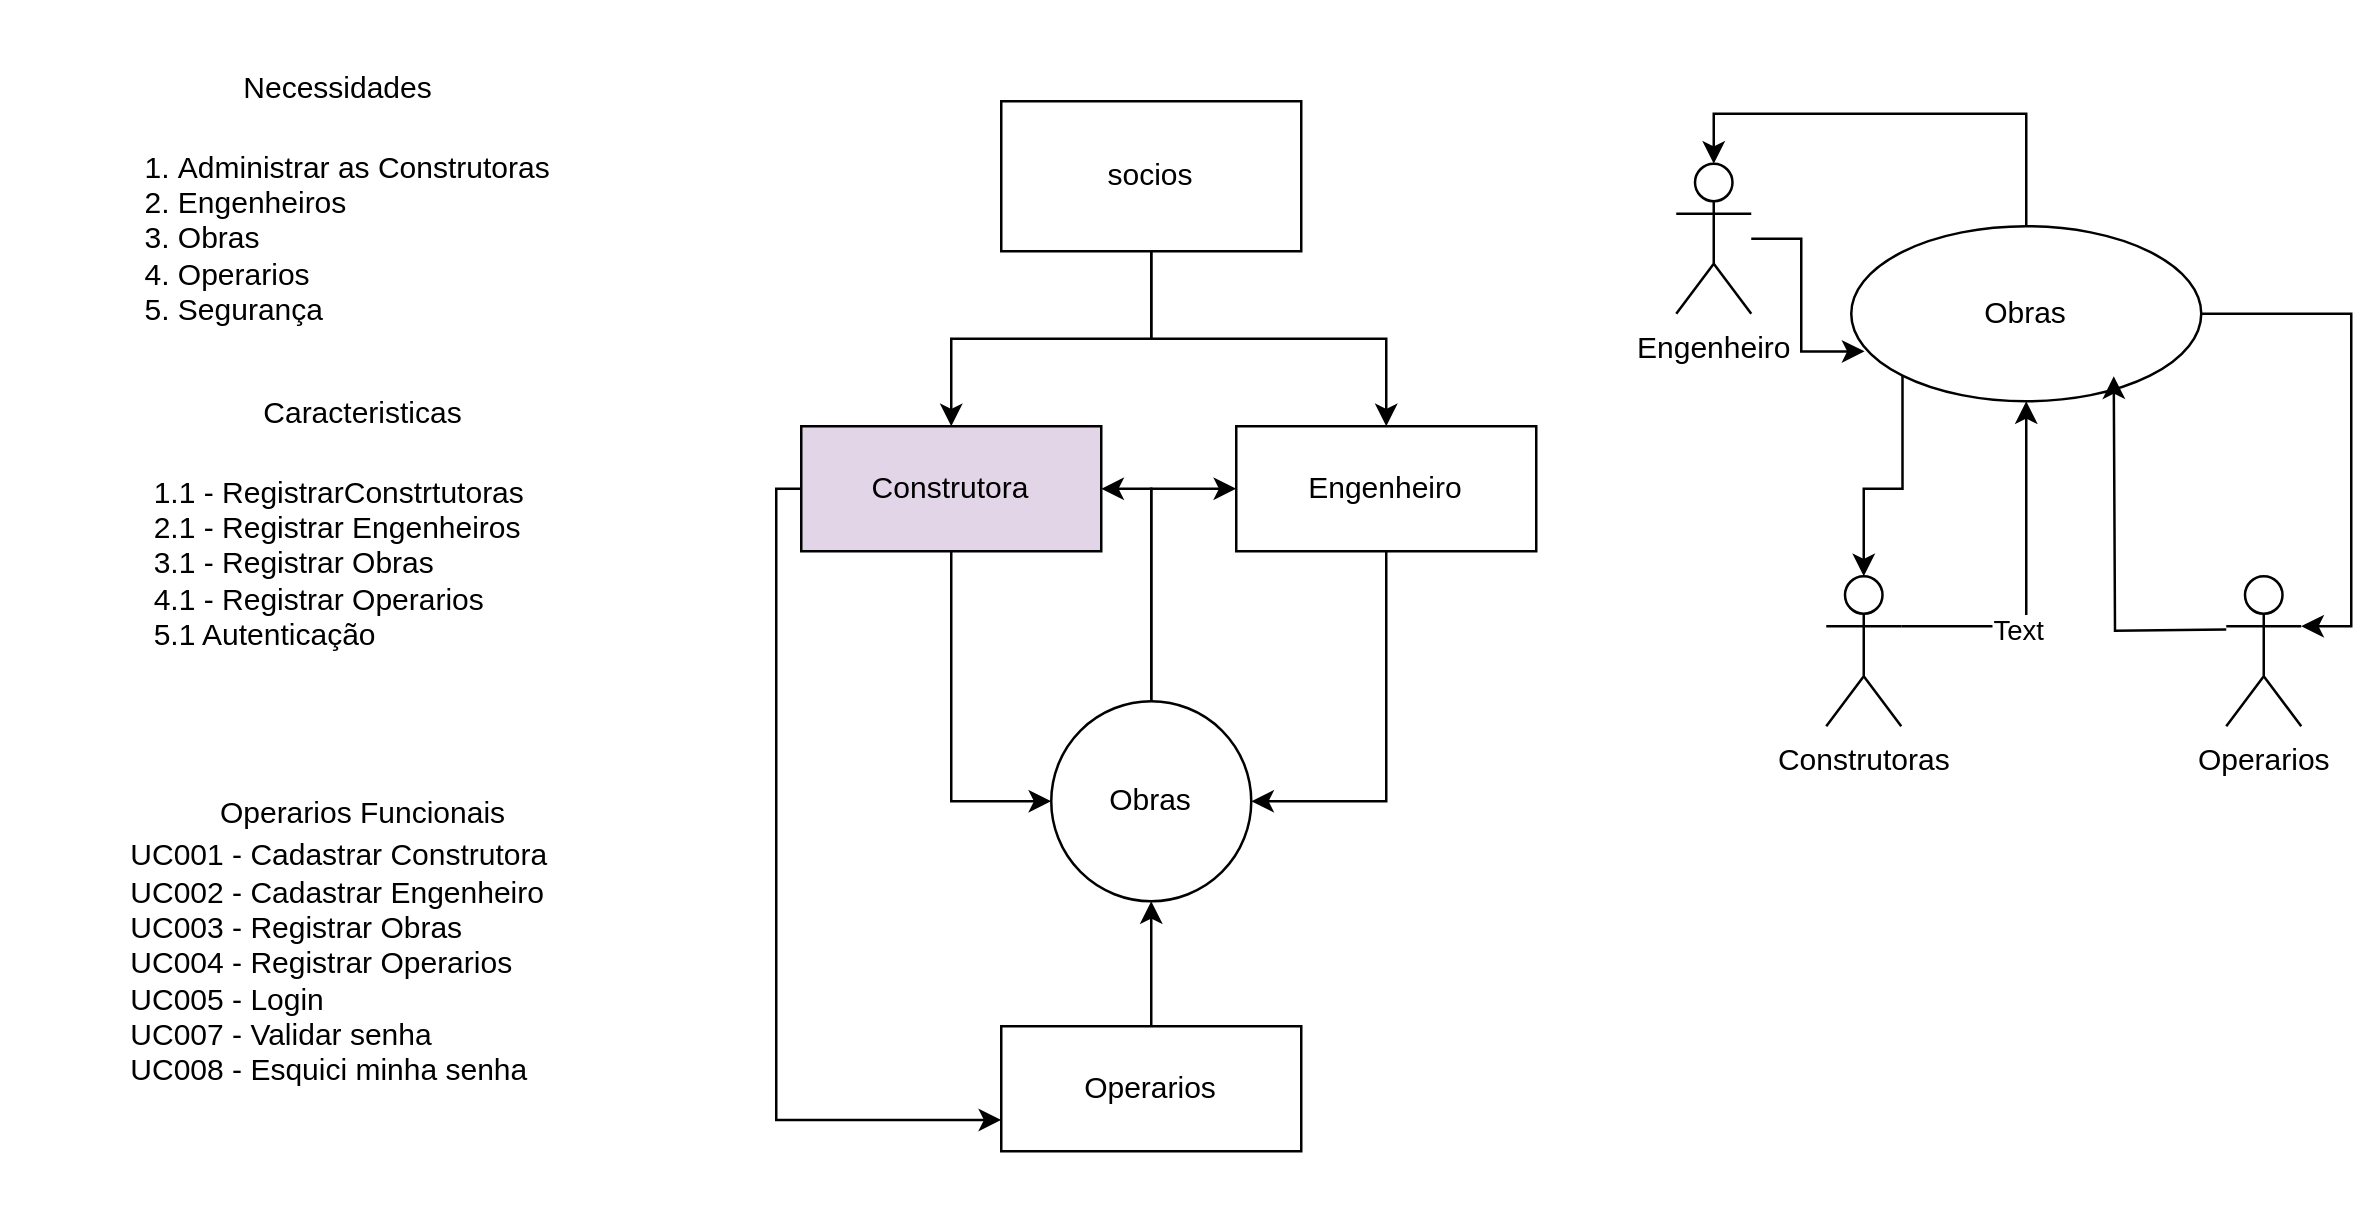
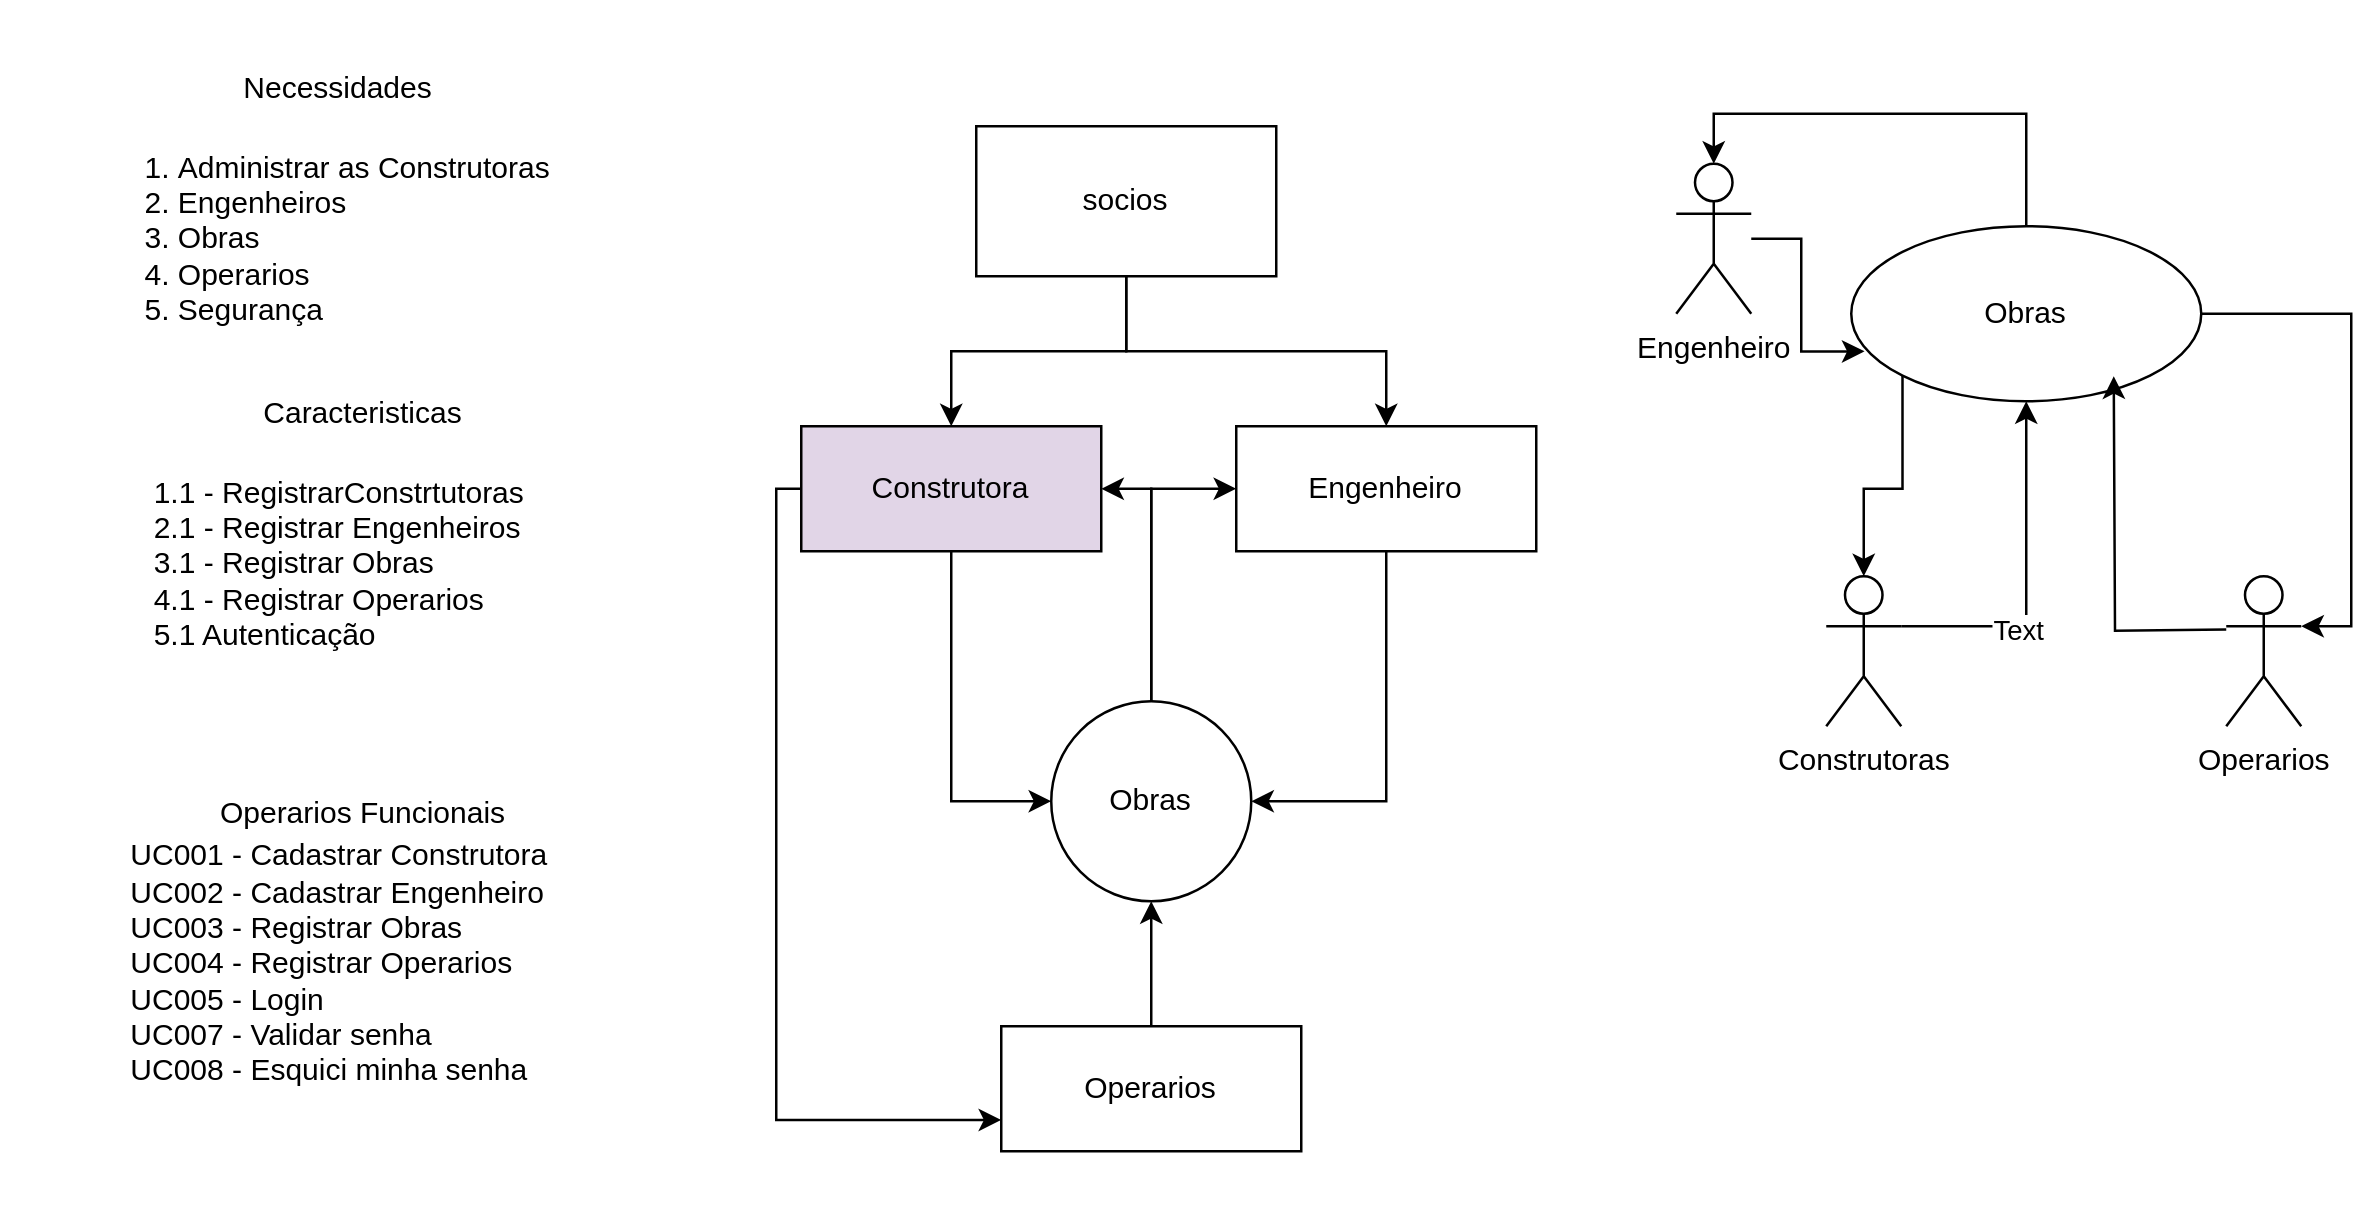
- <mxCell id="10" value="socios" style="rounded=0;whiteSpace=wrap;html=1;" vertex="1" parent="1"><mxGeometry x="400" y="40" width="120" height="60" as="geometry" /></mxCell>
+ <mxCell id="10" value="socios" style="rounded=0;whiteSpace=wrap;html=1;" vertex="1" parent="1"><mxGeometry x="390" y="50" width="120" height="60" as="geometry" /></mxCell>
